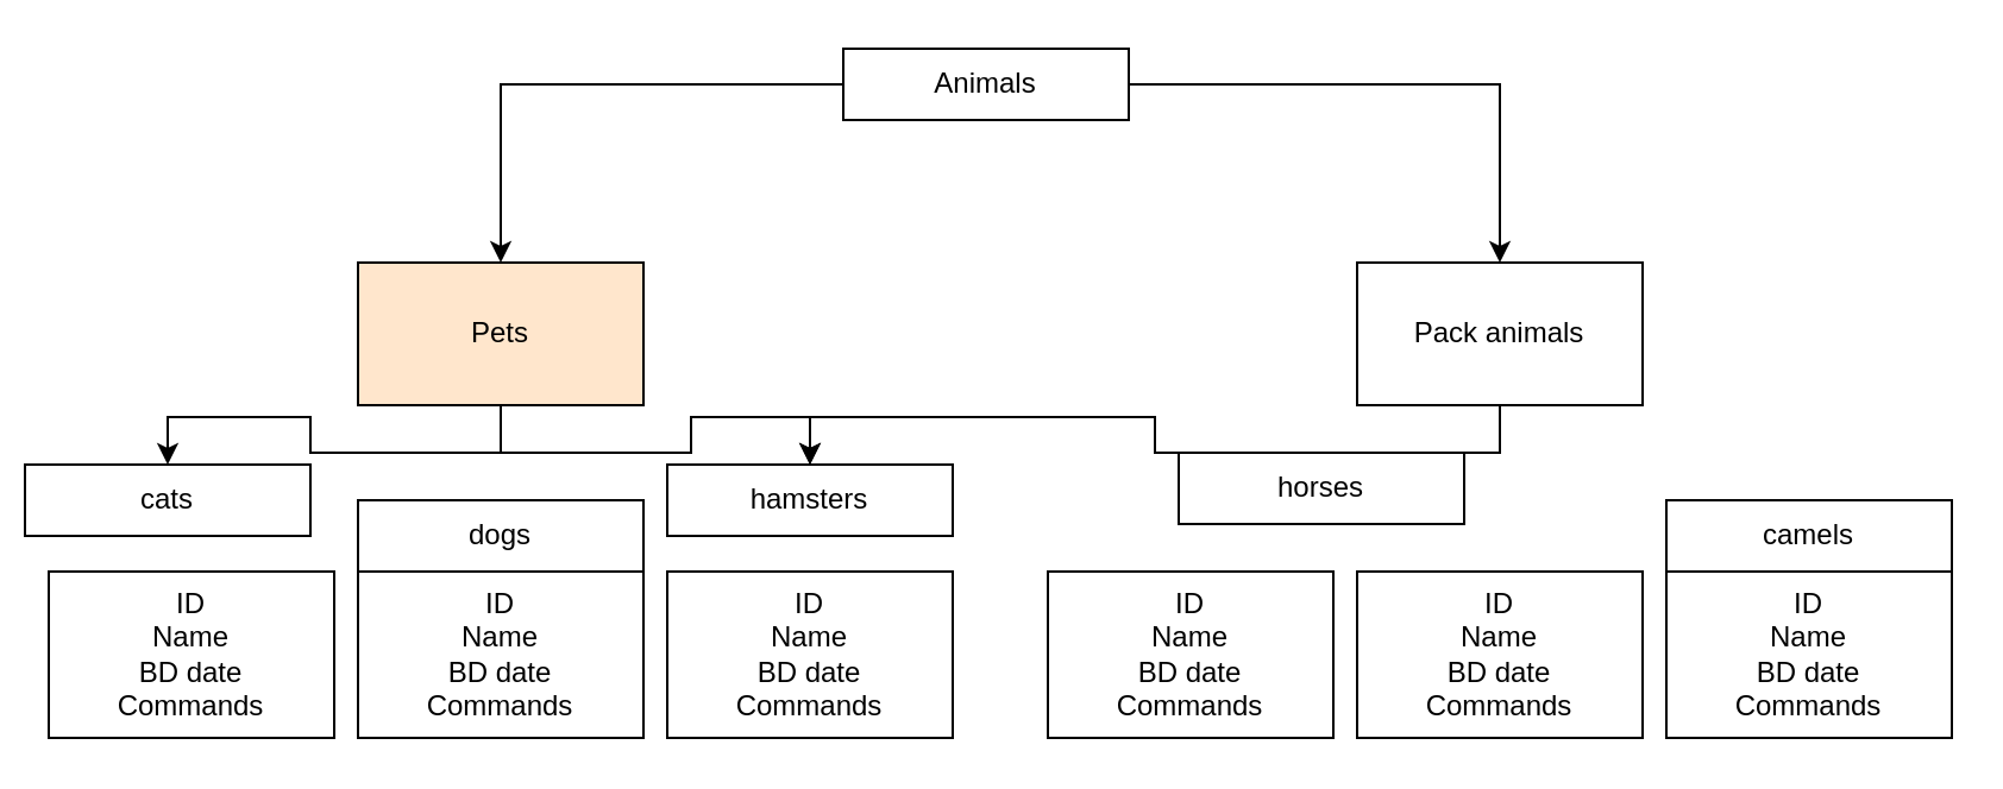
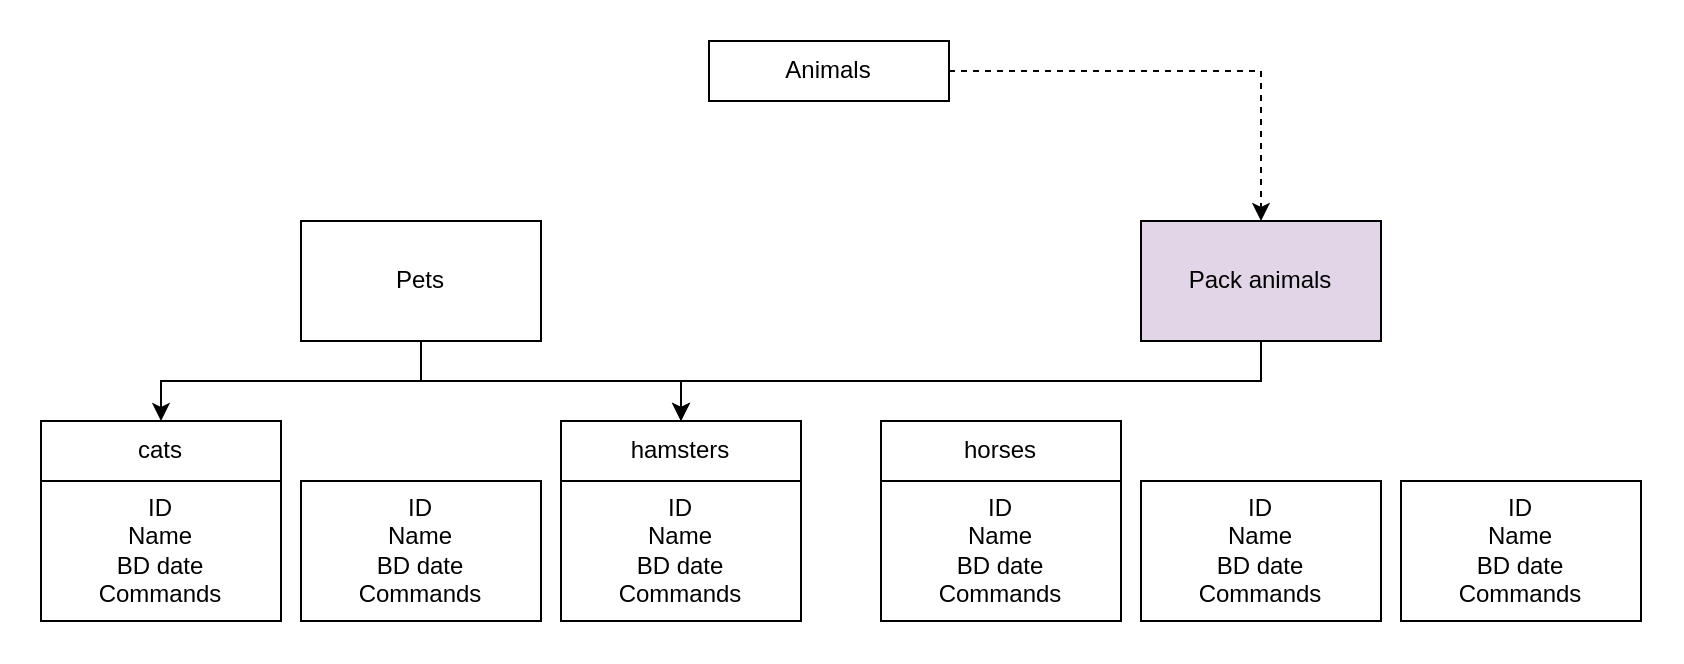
- <mxCell id="2" value="" style="edgeStyle=orthogonalEdgeStyle;rounded=0;orthogonalLoop=1;jettySize=auto;html=1;" edge="1" parent="1" source="4" target="7"><mxGeometry relative="1" as="geometry" /></mxCell>
- <mxCell id="3" style="edgeStyle=orthogonalEdgeStyle;rounded=0;orthogonalLoop=1;jettySize=auto;html=1;entryX=0.5;entryY=0;entryDx=0;entryDy=0;" edge="1" parent="1" source="4" target="8"><mxGeometry relative="1" as="geometry" /></mxCell>
+ <mxCell id="3" style="edgeStyle=orthogonalEdgeStyle;rounded=0;orthogonalLoop=1;jettySize=auto;html=1;entryX=0.5;entryY=0;entryDx=0;entryDy=0;dashed=1;" edge="1" parent="1" source="4" target="8"><mxGeometry relative="1" as="geometry" /></mxCell>
- <mxCell id="7" value="Pets" style="whiteSpace=wrap;html=1;rounded=0;fillColor=#ffe6cc;" vertex="1" parent="1"><mxGeometry x="150" y="110" width="120" height="60" as="geometry" /></mxCell>
+ <mxCell id="7" value="Pets" style="whiteSpace=wrap;html=1;rounded=0;" vertex="1" parent="1"><mxGeometry x="150" y="110" width="120" height="60" as="geometry" /></mxCell>
- <mxCell id="8" value="Pack animals" style="whiteSpace=wrap;html=1;rounded=0;" vertex="1" parent="1"><mxGeometry x="570" y="110" width="120" height="60" as="geometry" /></mxCell>
+ <mxCell id="8" value="Pack animals" style="whiteSpace=wrap;html=1;rounded=0;fillColor=#e1d5e7;" vertex="1" parent="1"><mxGeometry x="570" y="110" width="120" height="60" as="geometry" /></mxCell>
- <mxCell id="16" value="horses" style="whiteSpace=wrap;html=1;rounded=0;horizontal=1;" vertex="1" parent="1"><mxGeometry x="495" y="190" width="120" height="30" as="geometry" /></mxCell>
+ <mxCell id="16" value="horses" style="whiteSpace=wrap;html=1;rounded=0;horizontal=1;" vertex="1" parent="1"><mxGeometry x="440" y="210" width="120" height="30" as="geometry" /></mxCell>
- <mxCell id="9" value="cats" style="whiteSpace=wrap;html=1;rounded=0;horizontal=1;" vertex="1" parent="1"><mxGeometry x="10" y="195" width="120" height="30" as="geometry" /></mxCell>
+ <mxCell id="9" value="cats" style="whiteSpace=wrap;html=1;rounded=0;horizontal=1;" vertex="1" parent="1"><mxGeometry x="20" y="210" width="120" height="30" as="geometry" /></mxCell>
- <mxCell id="13" value="hamsters" style="whiteSpace=wrap;html=1;rounded=0;horizontal=1;" vertex="1" parent="1"><mxGeometry x="280" y="195" width="120" height="30" as="geometry" /></mxCell>
+ <mxCell id="13" value="hamsters" style="whiteSpace=wrap;html=1;rounded=0;horizontal=1;" vertex="1" parent="1"><mxGeometry x="280" y="210" width="120" height="30" as="geometry" /></mxCell>
- <mxCell id="11" value="dogs" style="whiteSpace=wrap;html=1;rounded=0;horizontal=1;" vertex="1" parent="1"><mxGeometry x="150" y="210" width="120" height="30" as="geometry" /></mxCell>
- <mxCell id="19" value="camels" style="whiteSpace=wrap;html=1;rounded=0;horizontal=1;" vertex="1" parent="1"><mxGeometry x="700" y="210" width="120" height="30" as="geometry" /></mxCell>
